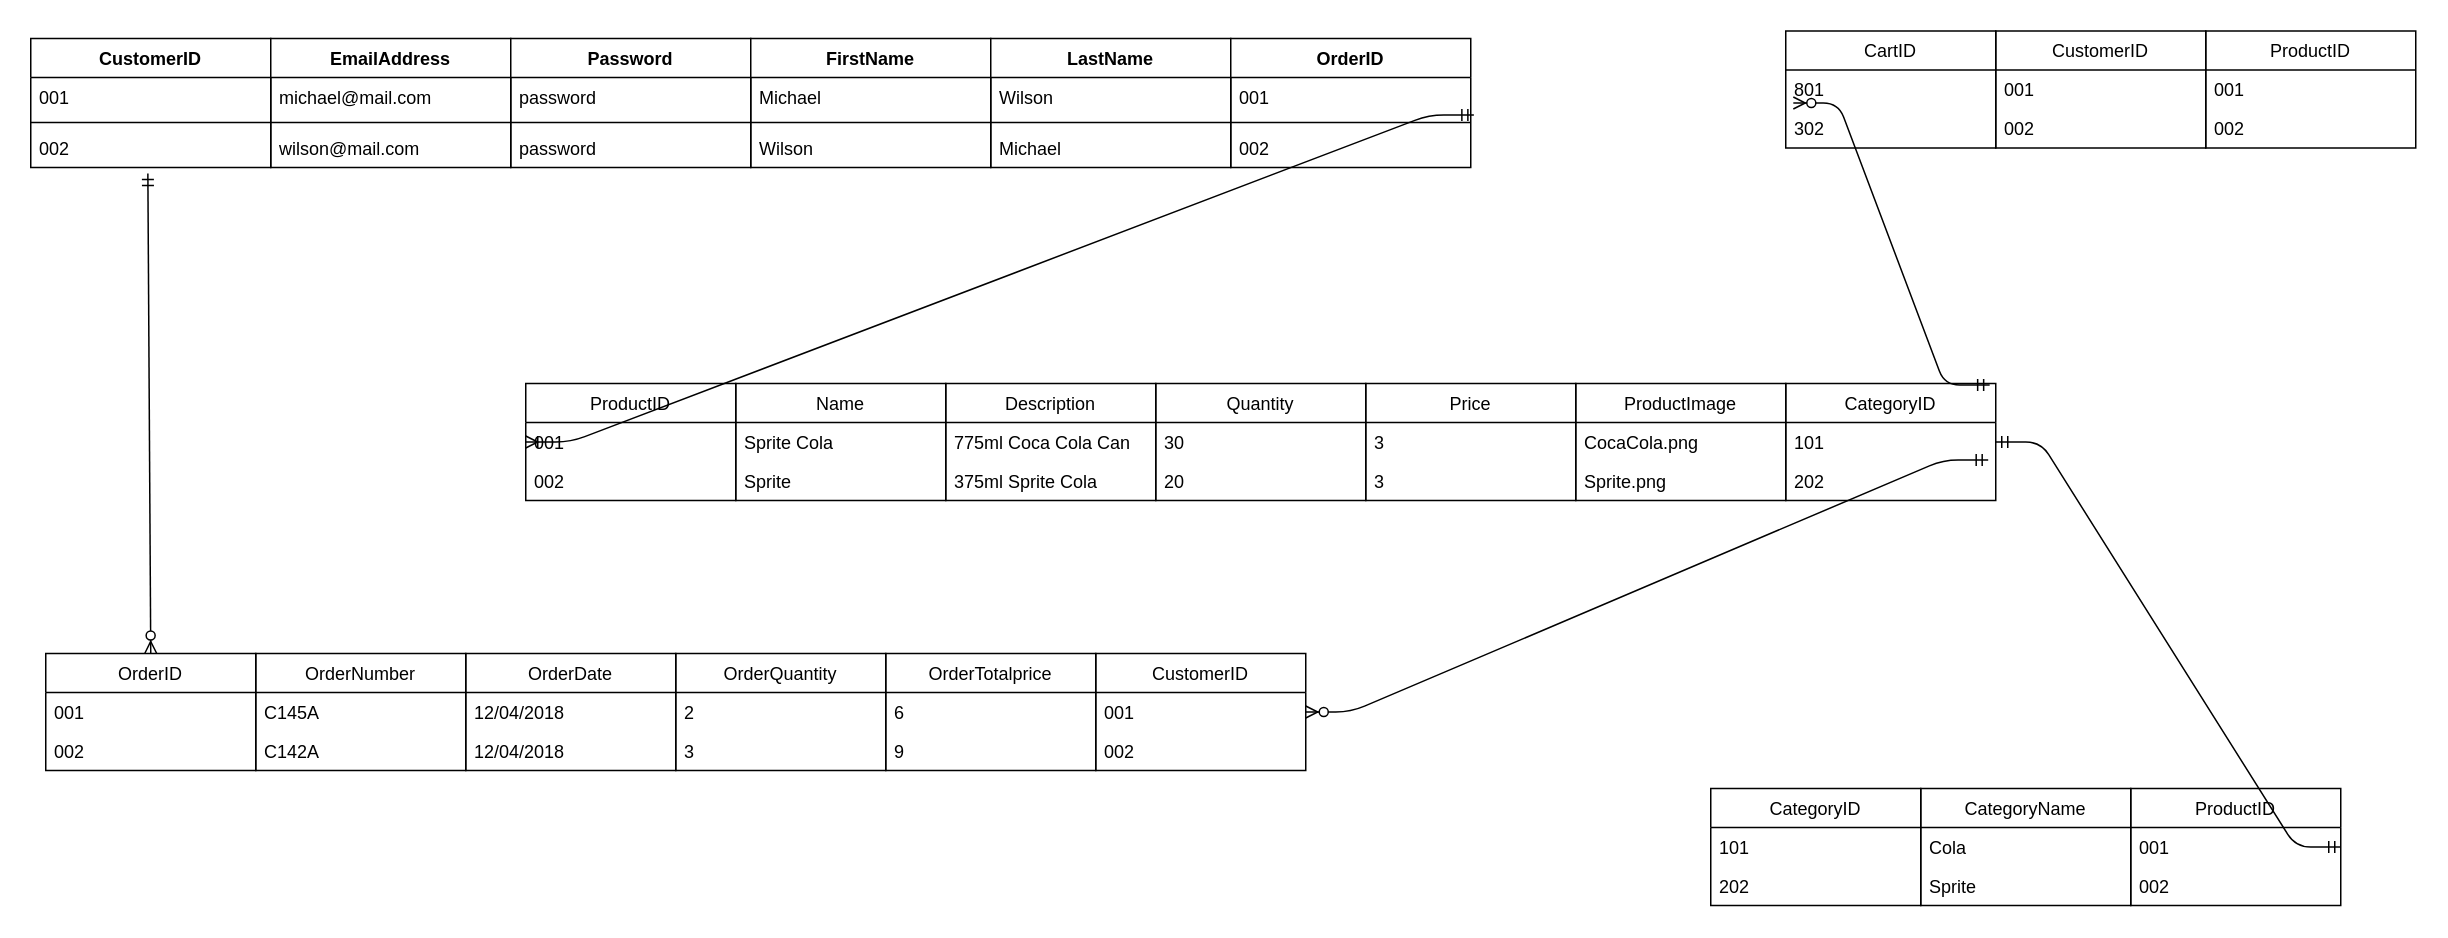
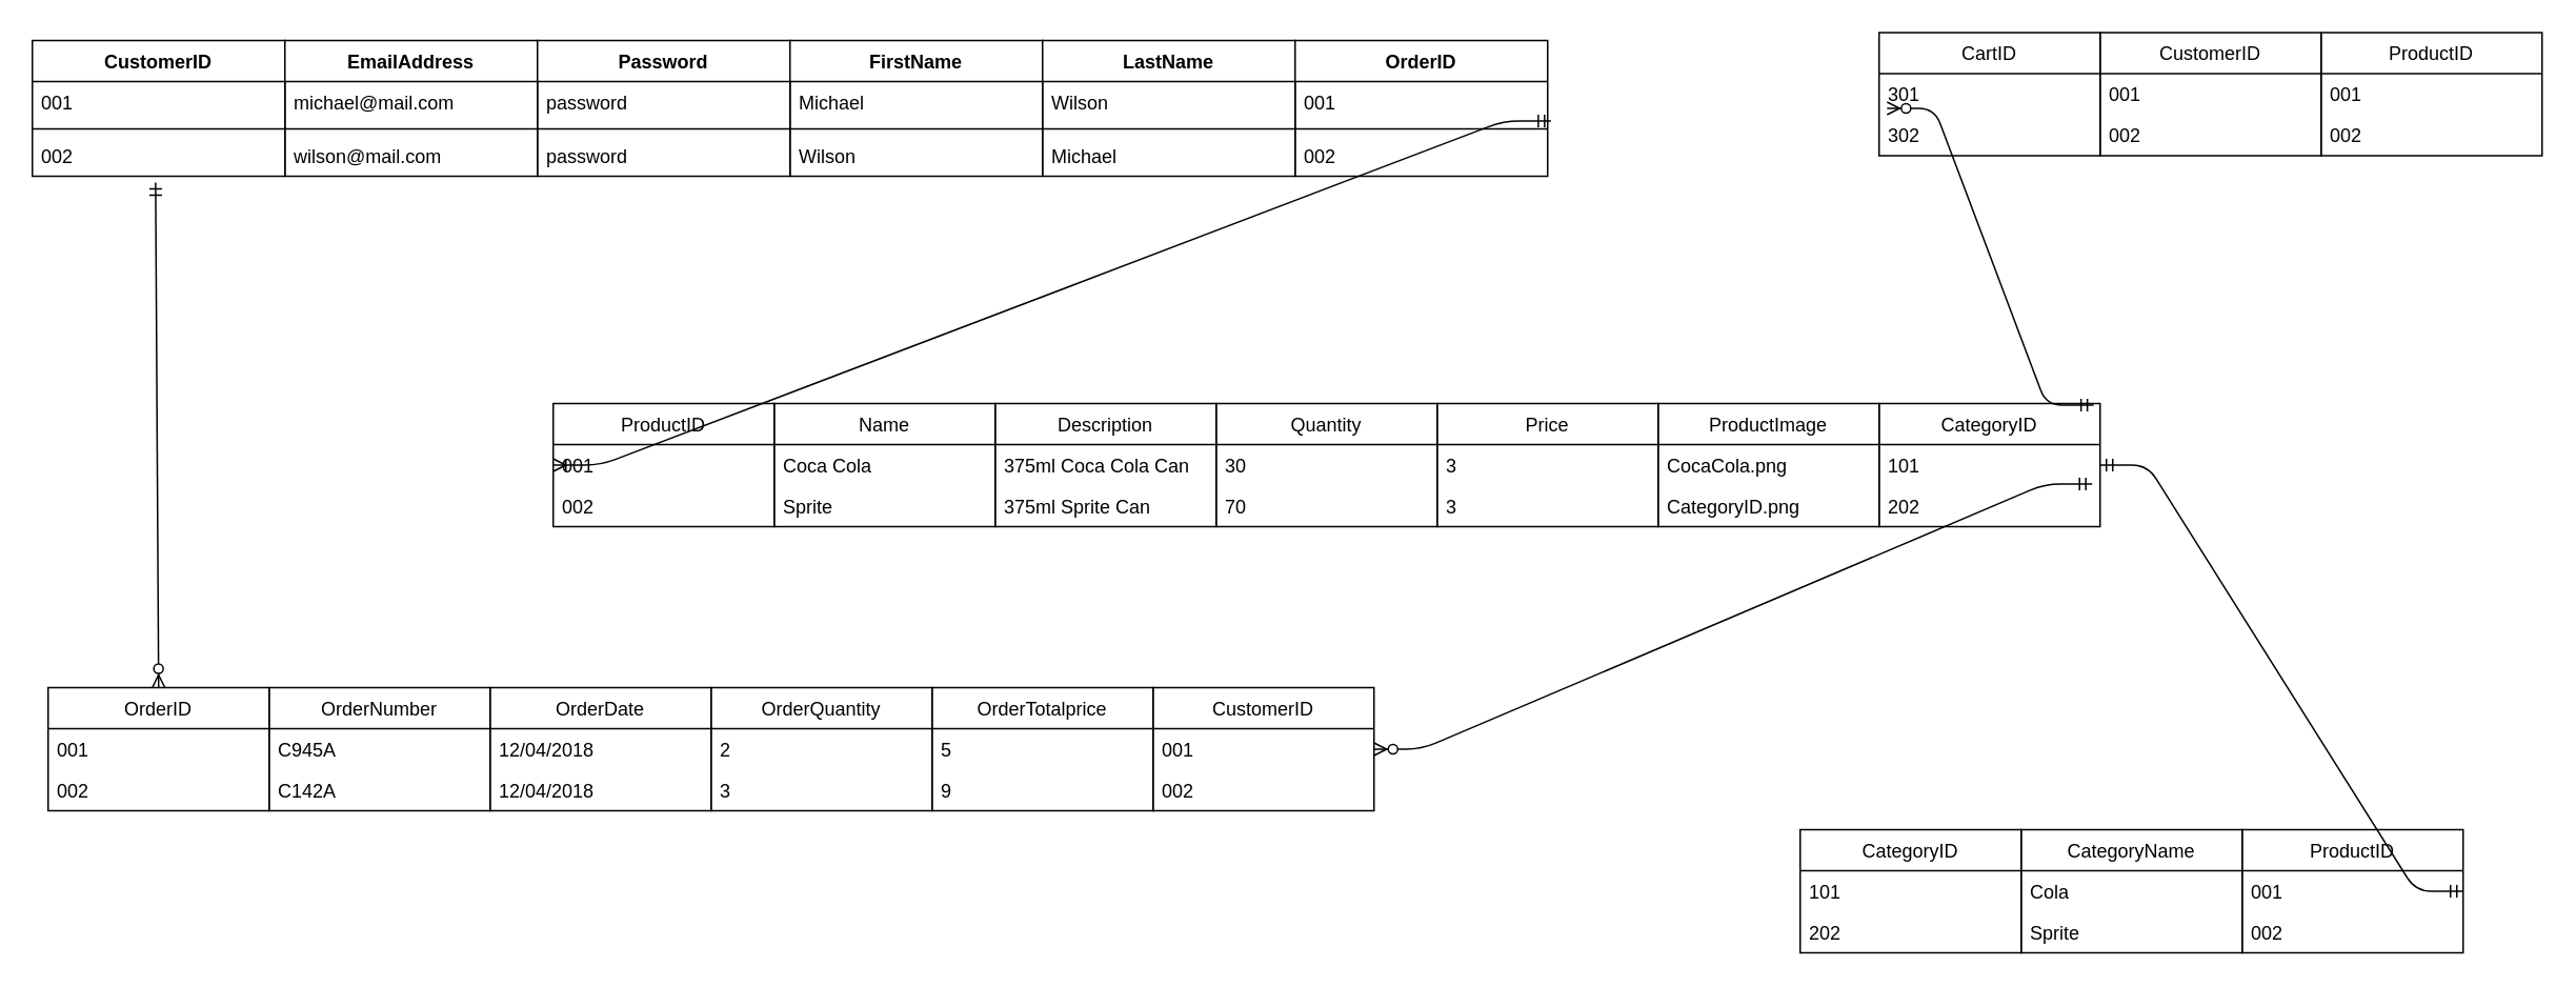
- <mxCell id="83" value="801" style="text;strokeColor=none;fillColor=none;align=left;verticalAlign=top;spacingLeft=4;spacingRight=4;overflow=hidden;rotatable=0;points=[[0,0.5],[1,0.5]];portConstraint=eastwest;" vertex="1" parent="82"><mxGeometry y="26" width="140" height="26" as="geometry" /></mxCell>
+ <mxCell id="83" value="301" style="text;strokeColor=none;fillColor=none;align=left;verticalAlign=top;spacingLeft=4;spacingRight=4;overflow=hidden;rotatable=0;points=[[0,0.5],[1,0.5]];portConstraint=eastwest;" vertex="1" parent="82"><mxGeometry y="26" width="140" height="26" as="geometry" /></mxCell>
- <mxCell id="52" value="Sprite Cola" style="text;strokeColor=none;fillColor=none;align=left;verticalAlign=top;spacingLeft=4;spacingRight=4;overflow=hidden;rotatable=0;points=[[0,0.5],[1,0.5]];portConstraint=eastwest;" vertex="1" parent="51"><mxGeometry y="26" width="140" height="26" as="geometry" /></mxCell>
+ <mxCell id="52" value="Coca Cola" style="text;strokeColor=none;fillColor=none;align=left;verticalAlign=top;spacingLeft=4;spacingRight=4;overflow=hidden;rotatable=0;points=[[0,0.5],[1,0.5]];portConstraint=eastwest;" vertex="1" parent="51"><mxGeometry y="26" width="140" height="26" as="geometry" /></mxCell>
- <mxCell id="55" value="775ml Coca Cola Can" style="text;strokeColor=none;fillColor=none;align=left;verticalAlign=top;spacingLeft=4;spacingRight=4;overflow=hidden;rotatable=0;points=[[0,0.5],[1,0.5]];portConstraint=eastwest;" vertex="1" parent="54"><mxGeometry y="26" width="140" height="26" as="geometry" /></mxCell>
+ <mxCell id="55" value="375ml Coca Cola Can" style="text;strokeColor=none;fillColor=none;align=left;verticalAlign=top;spacingLeft=4;spacingRight=4;overflow=hidden;rotatable=0;points=[[0,0.5],[1,0.5]];portConstraint=eastwest;" vertex="1" parent="54"><mxGeometry y="26" width="140" height="26" as="geometry" /></mxCell>
- <mxCell id="56" value="375ml Sprite Cola" style="text;strokeColor=none;fillColor=none;align=left;verticalAlign=top;spacingLeft=4;spacingRight=4;overflow=hidden;rotatable=0;points=[[0,0.5],[1,0.5]];portConstraint=eastwest;" vertex="1" parent="54"><mxGeometry y="52" width="140" height="26" as="geometry" /></mxCell>
+ <mxCell id="56" value="375ml Sprite Can" style="text;strokeColor=none;fillColor=none;align=left;verticalAlign=top;spacingLeft=4;spacingRight=4;overflow=hidden;rotatable=0;points=[[0,0.5],[1,0.5]];portConstraint=eastwest;" vertex="1" parent="54"><mxGeometry y="52" width="140" height="26" as="geometry" /></mxCell>
- <mxCell id="59" value="20" style="text;strokeColor=none;fillColor=none;align=left;verticalAlign=top;spacingLeft=4;spacingRight=4;overflow=hidden;rotatable=0;points=[[0,0.5],[1,0.5]];portConstraint=eastwest;" vertex="1" parent="57"><mxGeometry y="52" width="140" height="26" as="geometry" /></mxCell>
+ <mxCell id="59" value="70" style="text;strokeColor=none;fillColor=none;align=left;verticalAlign=top;spacingLeft=4;spacingRight=4;overflow=hidden;rotatable=0;points=[[0,0.5],[1,0.5]];portConstraint=eastwest;" vertex="1" parent="57"><mxGeometry y="52" width="140" height="26" as="geometry" /></mxCell>
- <mxCell id="65" value="Sprite.png" style="text;strokeColor=none;fillColor=none;align=left;verticalAlign=top;spacingLeft=4;spacingRight=4;overflow=hidden;rotatable=0;points=[[0,0.5],[1,0.5]];portConstraint=eastwest;" vertex="1" parent="63"><mxGeometry y="52" width="140" height="26" as="geometry" /></mxCell>
+ <mxCell id="65" value="CategoryID.png" style="text;strokeColor=none;fillColor=none;align=left;verticalAlign=top;spacingLeft=4;spacingRight=4;overflow=hidden;rotatable=0;points=[[0,0.5],[1,0.5]];portConstraint=eastwest;" vertex="1" parent="63"><mxGeometry y="52" width="140" height="26" as="geometry" /></mxCell>
- <mxCell id="32" value="C145A" style="text;strokeColor=none;fillColor=none;align=left;verticalAlign=top;spacingLeft=4;spacingRight=4;overflow=hidden;rotatable=0;points=[[0,0.5],[1,0.5]];portConstraint=eastwest;" vertex="1" parent="31"><mxGeometry y="26" width="140" height="26" as="geometry" /></mxCell>
+ <mxCell id="32" value="C945A" style="text;strokeColor=none;fillColor=none;align=left;verticalAlign=top;spacingLeft=4;spacingRight=4;overflow=hidden;rotatable=0;points=[[0,0.5],[1,0.5]];portConstraint=eastwest;" vertex="1" parent="31"><mxGeometry y="26" width="140" height="26" as="geometry" /></mxCell>
- <mxCell id="41" value="6" style="text;strokeColor=none;fillColor=none;align=left;verticalAlign=top;spacingLeft=4;spacingRight=4;overflow=hidden;rotatable=0;points=[[0,0.5],[1,0.5]];portConstraint=eastwest;" vertex="1" parent="40"><mxGeometry y="26" width="140" height="26" as="geometry" /></mxCell>
+ <mxCell id="41" value="5" style="text;strokeColor=none;fillColor=none;align=left;verticalAlign=top;spacingLeft=4;spacingRight=4;overflow=hidden;rotatable=0;points=[[0,0.5],[1,0.5]];portConstraint=eastwest;" vertex="1" parent="40"><mxGeometry y="26" width="140" height="26" as="geometry" /></mxCell>
